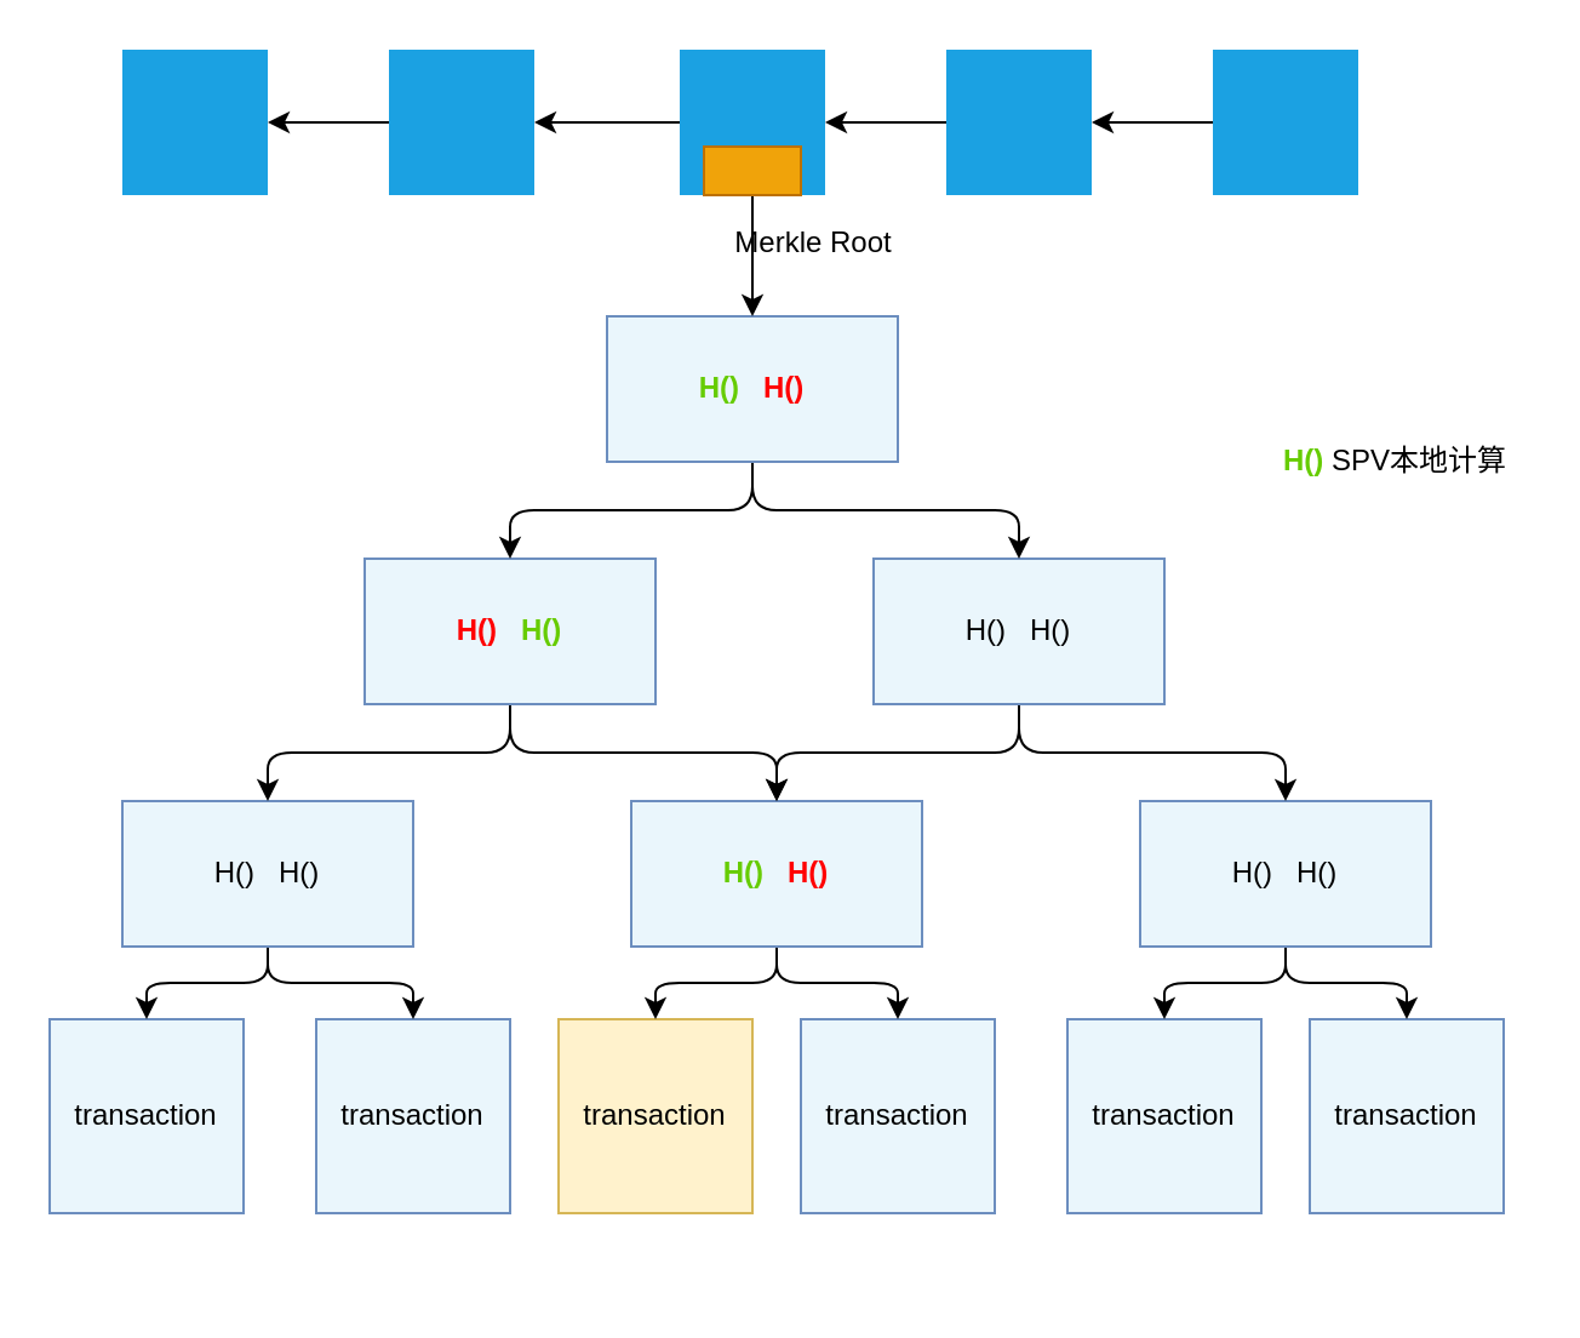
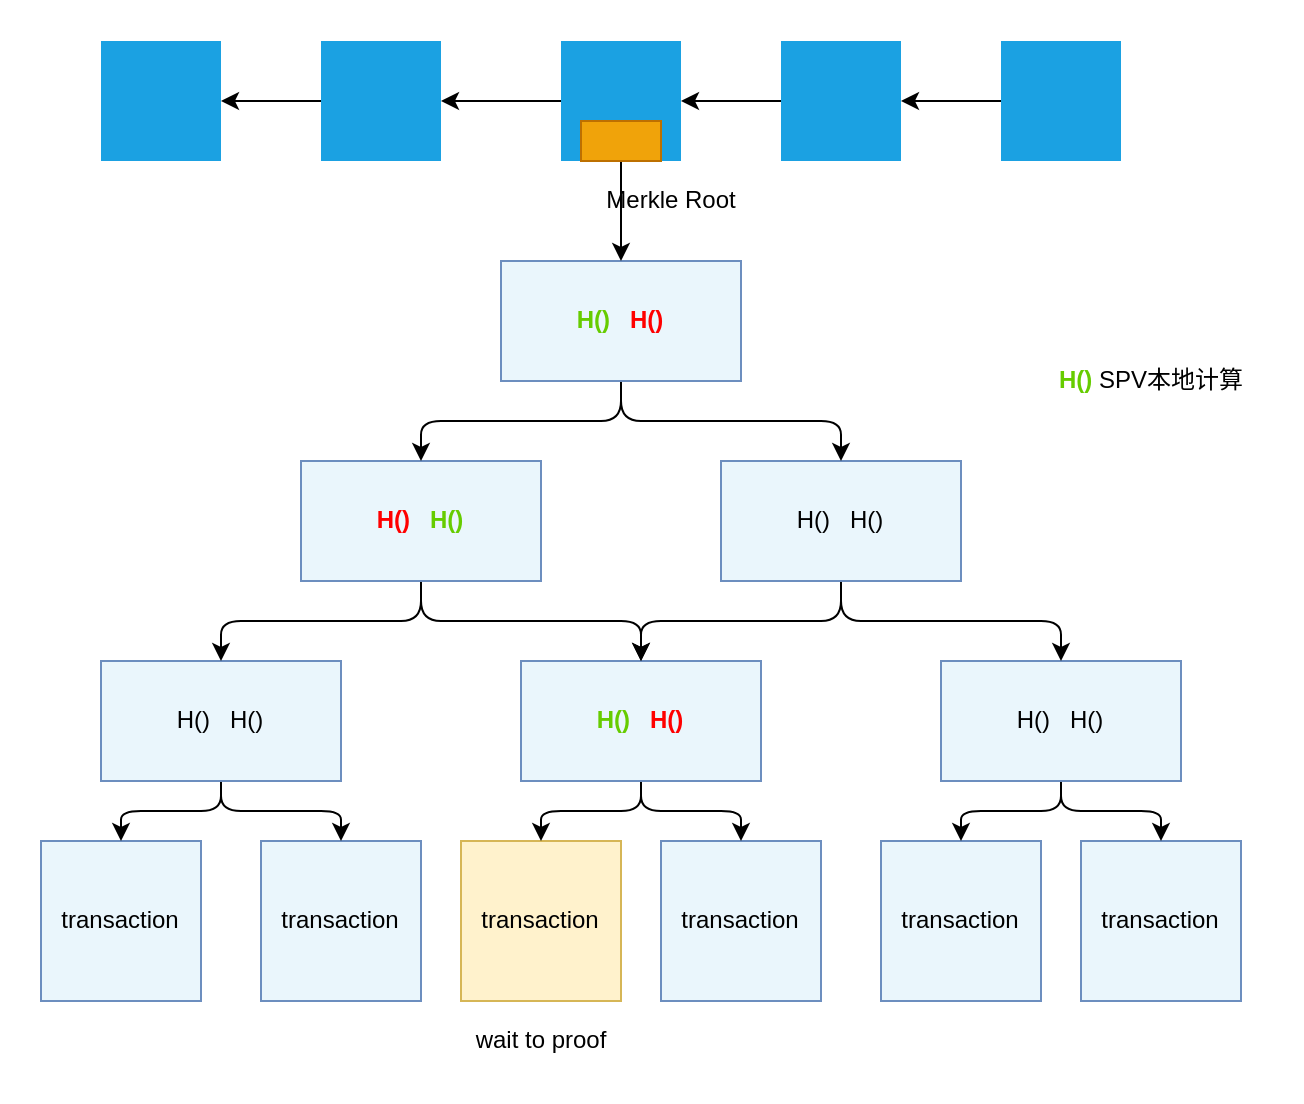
+ <mxCell id="38" value="wait to proof" style="text;html=1;align=center;verticalAlign=middle;resizable=0;points=[];autosize=1;strokeColor=none;" vertex="1" parent="1"><mxGeometry x="230" y="510" width="80" height="20" as="geometry" /></mxCell>
